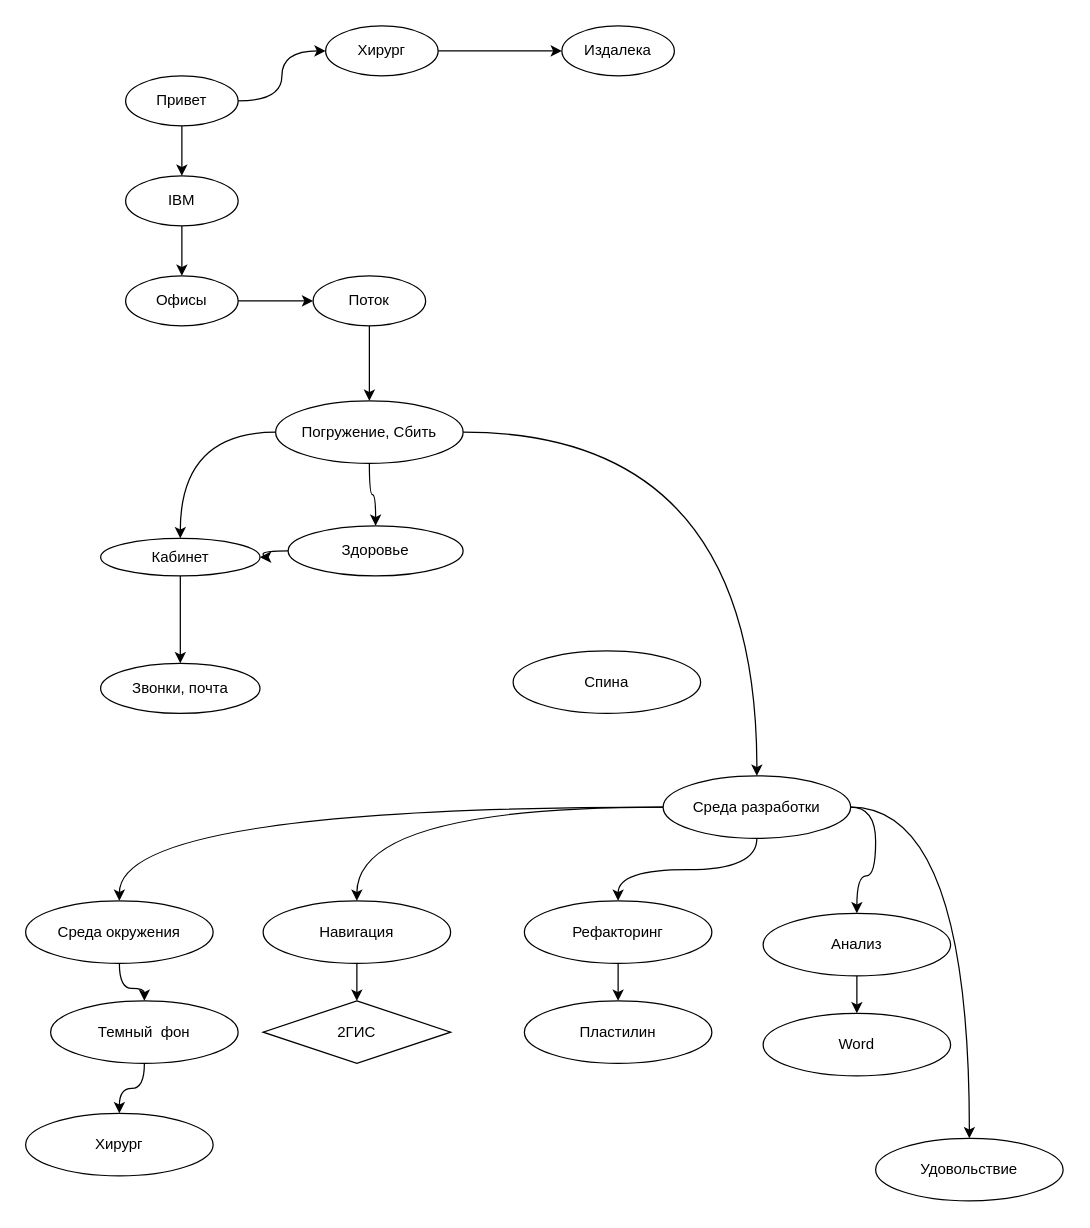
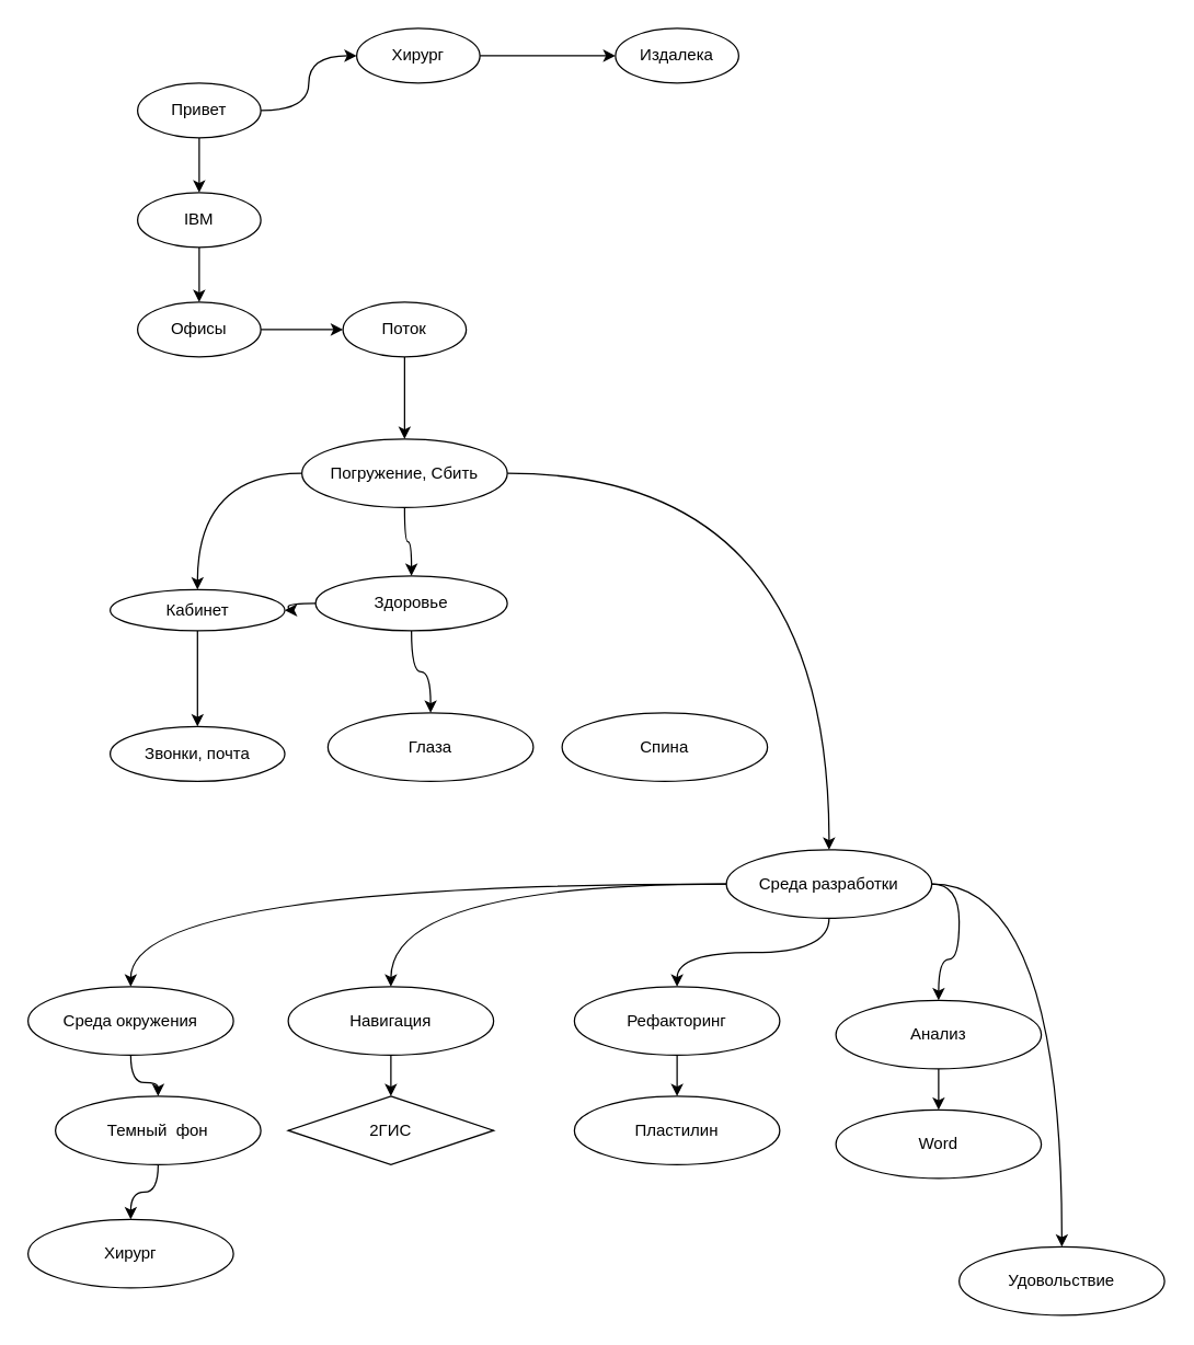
+ <mxCell id="20" value="" style="edgeStyle=orthogonalEdgeStyle;curved=1;rounded=0;orthogonalLoop=1;jettySize=auto;html=1;" edge="1" parent="1" source="22" target="23"><mxGeometry relative="1" as="geometry" /></mxCell>
+ <mxCell id="23" value="Глаза" style="ellipse;whiteSpace=wrap;html=1;" vertex="1" parent="1"><mxGeometry x="239" y="520" width="150" height="50" as="geometry" /></mxCell>
